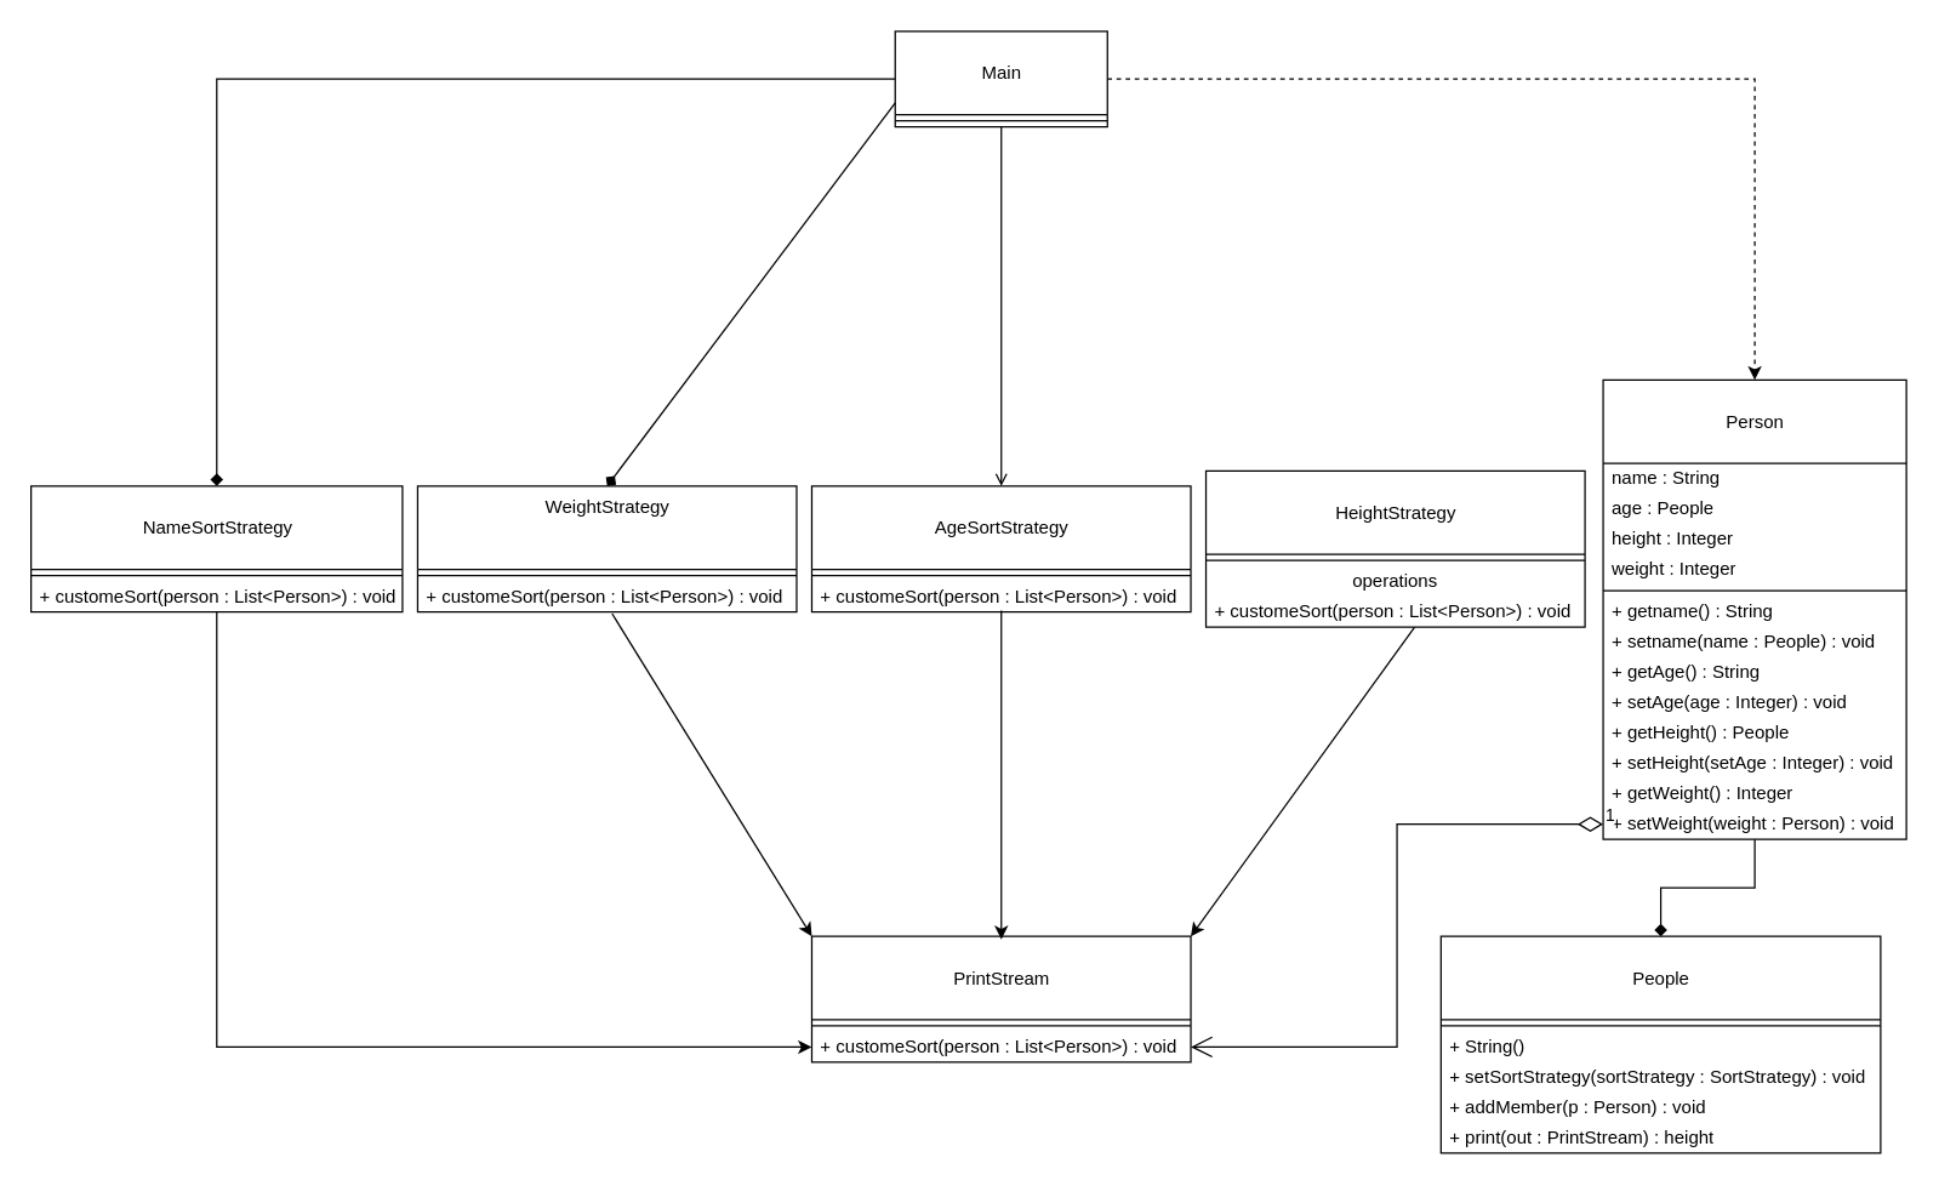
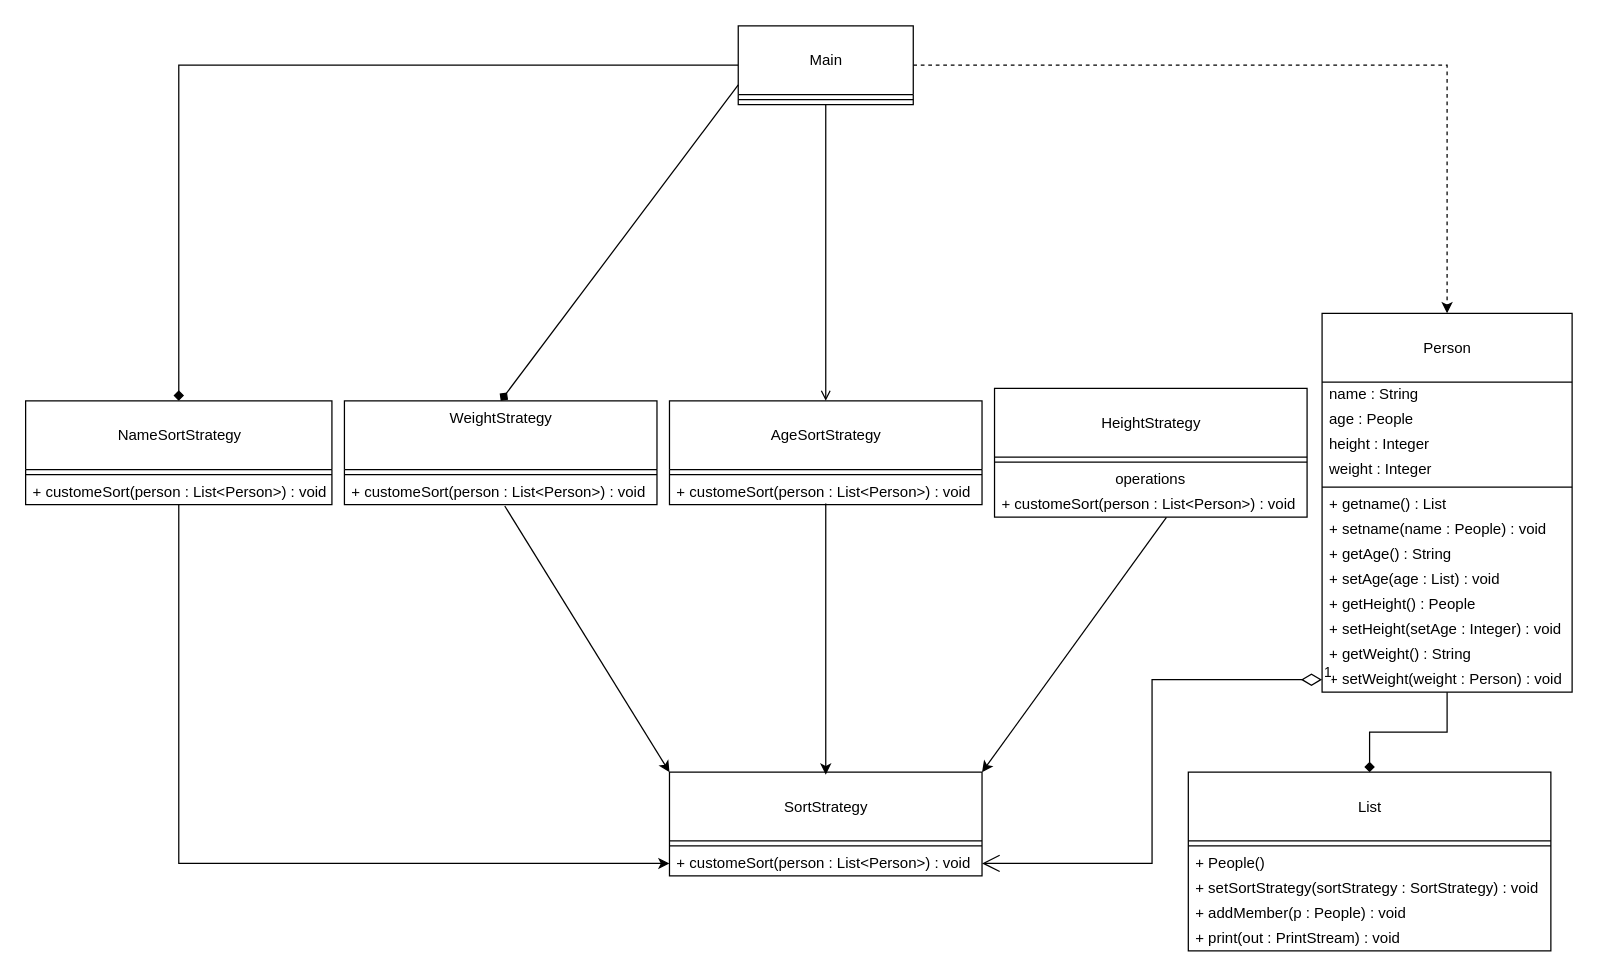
- <mxCell id="17" value="&lt;span style=&quot;text-align: center&quot;&gt;+ getname() : String&lt;/span&gt;" style="text;html=1;strokeColor=none;fillColor=none;align=left;verticalAlign=middle;spacingLeft=4;spacingRight=4;overflow=hidden;rotatable=0;points=[[0,0.5],[1,0.5]];portConstraint=eastwest;" parent="11" vertex="1"><mxGeometry y="143" width="200" height="20" as="geometry" /></mxCell>
+ <mxCell id="17" value="&lt;span style=&quot;text-align: center&quot;&gt;+ getname() : List&lt;/span&gt;" style="text;html=1;strokeColor=none;fillColor=none;align=left;verticalAlign=middle;spacingLeft=4;spacingRight=4;overflow=hidden;rotatable=0;points=[[0,0.5],[1,0.5]];portConstraint=eastwest;" parent="11" vertex="1"><mxGeometry y="143" width="200" height="20" as="geometry" /></mxCell>
- <mxCell id="20" value="+ setAge(age : Integer) : void" style="text;html=1;strokeColor=none;fillColor=none;align=left;verticalAlign=middle;spacingLeft=4;spacingRight=4;overflow=hidden;rotatable=0;points=[[0,0.5],[1,0.5]];portConstraint=eastwest;" parent="11" vertex="1"><mxGeometry y="203" width="200" height="20" as="geometry" /></mxCell>
+ <mxCell id="20" value="+ setAge(age : List) : void" style="text;html=1;strokeColor=none;fillColor=none;align=left;verticalAlign=middle;spacingLeft=4;spacingRight=4;overflow=hidden;rotatable=0;points=[[0,0.5],[1,0.5]];portConstraint=eastwest;" parent="11" vertex="1"><mxGeometry y="203" width="200" height="20" as="geometry" /></mxCell>
- <mxCell id="23" value="+ getWeight() : Integer" style="text;html=1;strokeColor=none;fillColor=none;align=left;verticalAlign=middle;spacingLeft=4;spacingRight=4;overflow=hidden;rotatable=0;points=[[0,0.5],[1,0.5]];portConstraint=eastwest;" parent="11" vertex="1"><mxGeometry y="263" width="200" height="20" as="geometry" /></mxCell>
+ <mxCell id="23" value="+ getWeight() : String" style="text;html=1;strokeColor=none;fillColor=none;align=left;verticalAlign=middle;spacingLeft=4;spacingRight=4;overflow=hidden;rotatable=0;points=[[0,0.5],[1,0.5]];portConstraint=eastwest;" parent="11" vertex="1"><mxGeometry y="263" width="200" height="20" as="geometry" /></mxCell>
- <mxCell id="37" value="&lt;br&gt;PrintStream" style="swimlane;fontStyle=0;align=center;verticalAlign=top;childLayout=stackLayout;horizontal=1;startSize=55;horizontalStack=0;resizeParent=1;resizeParentMax=0;resizeLast=0;collapsible=0;marginBottom=0;html=1;" parent="1" vertex="1"><mxGeometry x="535" y="617" width="250" height="83" as="geometry" /></mxCell>
+ <mxCell id="37" value="&lt;br&gt;SortStrategy" style="swimlane;fontStyle=0;align=center;verticalAlign=top;childLayout=stackLayout;horizontal=1;startSize=55;horizontalStack=0;resizeParent=1;resizeParentMax=0;resizeLast=0;collapsible=0;marginBottom=0;html=1;" parent="1" vertex="1"><mxGeometry x="535" y="617" width="250" height="83" as="geometry" /></mxCell>
- <mxCell id="44" value="&lt;br&gt;People" style="swimlane;fontStyle=0;align=center;verticalAlign=top;childLayout=stackLayout;horizontal=1;startSize=55;horizontalStack=0;resizeParent=1;resizeParentMax=0;resizeLast=0;collapsible=0;marginBottom=0;html=1;" parent="1" vertex="1"><mxGeometry x="950" y="617" width="290" height="143" as="geometry" /></mxCell>
+ <mxCell id="44" value="&lt;br&gt;List" style="swimlane;fontStyle=0;align=center;verticalAlign=top;childLayout=stackLayout;horizontal=1;startSize=55;horizontalStack=0;resizeParent=1;resizeParentMax=0;resizeLast=0;collapsible=0;marginBottom=0;html=1;" parent="1" vertex="1"><mxGeometry x="950" y="617" width="290" height="143" as="geometry" /></mxCell>
- <mxCell id="46" value="+ String()" style="text;html=1;strokeColor=none;fillColor=none;align=left;verticalAlign=middle;spacingLeft=4;spacingRight=4;overflow=hidden;rotatable=0;points=[[0,0.5],[1,0.5]];portConstraint=eastwest;" parent="44" vertex="1"><mxGeometry y="63" width="290" height="20" as="geometry" /></mxCell>
+ <mxCell id="46" value="+ People()" style="text;html=1;strokeColor=none;fillColor=none;align=left;verticalAlign=middle;spacingLeft=4;spacingRight=4;overflow=hidden;rotatable=0;points=[[0,0.5],[1,0.5]];portConstraint=eastwest;" parent="44" vertex="1"><mxGeometry y="63" width="290" height="20" as="geometry" /></mxCell>
- <mxCell id="48" value="+ addMember(p : Person) : void" style="text;html=1;strokeColor=none;fillColor=none;align=left;verticalAlign=middle;spacingLeft=4;spacingRight=4;overflow=hidden;rotatable=0;points=[[0,0.5],[1,0.5]];portConstraint=eastwest;" parent="44" vertex="1"><mxGeometry y="103" width="290" height="20" as="geometry" /></mxCell>
+ <mxCell id="48" value="+ addMember(p : People) : void" style="text;html=1;strokeColor=none;fillColor=none;align=left;verticalAlign=middle;spacingLeft=4;spacingRight=4;overflow=hidden;rotatable=0;points=[[0,0.5],[1,0.5]];portConstraint=eastwest;" parent="44" vertex="1"><mxGeometry y="103" width="290" height="20" as="geometry" /></mxCell>
- <mxCell id="49" value="+ print(out : PrintStream) : height" style="text;html=1;strokeColor=none;fillColor=none;align=left;verticalAlign=middle;spacingLeft=4;spacingRight=4;overflow=hidden;rotatable=0;points=[[0,0.5],[1,0.5]];portConstraint=eastwest;" parent="44" vertex="1"><mxGeometry y="123" width="290" height="20" as="geometry" /></mxCell>
+ <mxCell id="49" value="+ print(out : PrintStream) : void" style="text;html=1;strokeColor=none;fillColor=none;align=left;verticalAlign=middle;spacingLeft=4;spacingRight=4;overflow=hidden;rotatable=0;points=[[0,0.5],[1,0.5]];portConstraint=eastwest;" parent="44" vertex="1"><mxGeometry y="123" width="290" height="20" as="geometry" /></mxCell>
